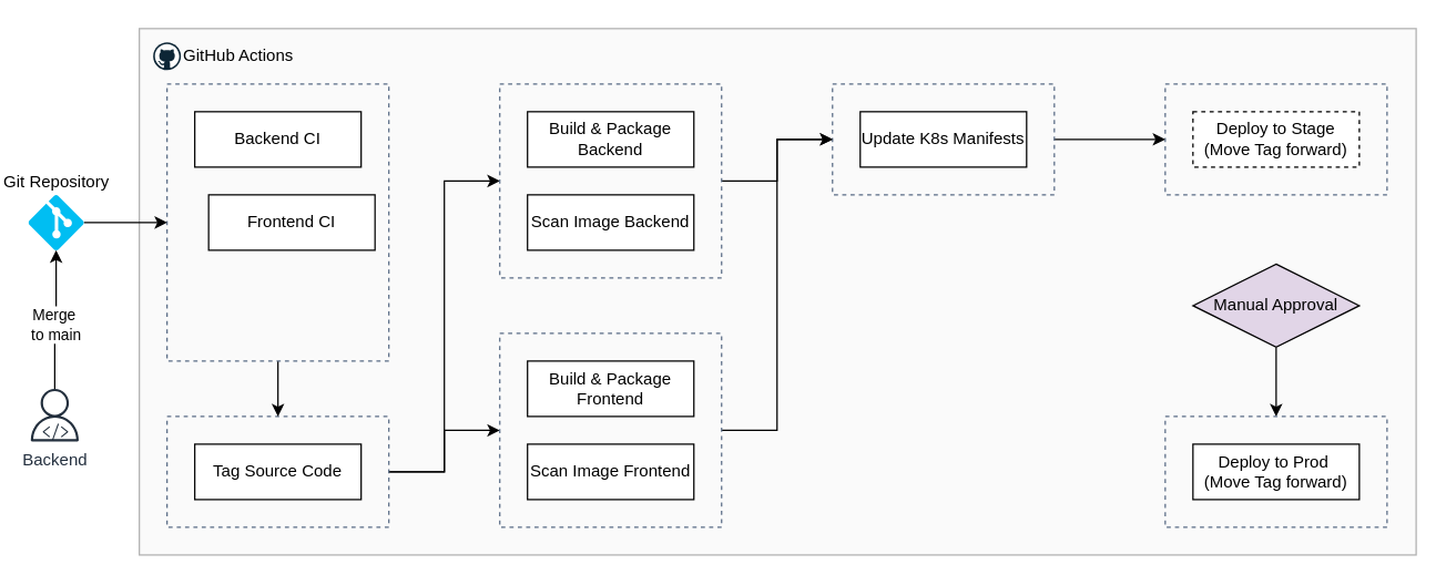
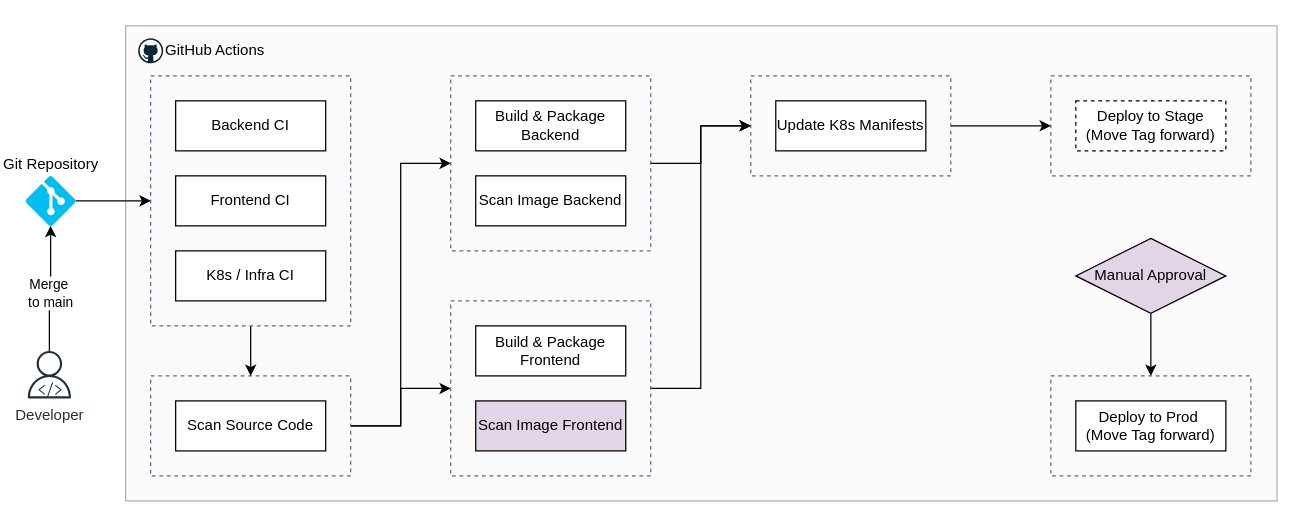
- <mxCell id="22" value="Frontend CI" style="rounded=0;whiteSpace=wrap;html=1;" vertex="1" parent="1"><mxGeometry x="150" y="140" width="120" height="40" as="geometry" /></mxCell>
+ <mxCell id="22" value="Frontend CI" style="rounded=0;whiteSpace=wrap;html=1;" vertex="1" parent="1"><mxGeometry x="140" y="140" width="120" height="40" as="geometry" /></mxCell>
+ <mxCell id="23" value="K8s / Infra CI" style="rounded=0;whiteSpace=wrap;html=1;" vertex="1" parent="1"><mxGeometry x="140" y="200" width="120" height="40" as="geometry" /></mxCell>
- <mxCell id="14" value="Backend" style="sketch=0;outlineConnect=0;fontColor=#232F3E;gradientColor=none;fillColor=#232F3D;strokeColor=none;dashed=0;verticalLabelPosition=bottom;verticalAlign=top;align=center;html=1;fontSize=12;fontStyle=0;aspect=fixed;pointerEvents=1;shape=mxgraph.aws4.user;" vertex="1" parent="13"><mxGeometry width="38" height="38" as="geometry" /></mxCell>
+ <mxCell id="14" value="Developer" style="sketch=0;outlineConnect=0;fontColor=#232F3E;gradientColor=none;fillColor=#232F3D;strokeColor=none;dashed=0;verticalLabelPosition=bottom;verticalAlign=top;align=center;html=1;fontSize=12;fontStyle=0;aspect=fixed;pointerEvents=1;shape=mxgraph.aws4.user;" vertex="1" parent="13"><mxGeometry width="38" height="38" as="geometry" /></mxCell>
- <mxCell id="24" value="Tag Source Code" style="rounded=0;whiteSpace=wrap;html=1;" vertex="1" parent="1"><mxGeometry x="140" y="320" width="120" height="40" as="geometry" /></mxCell>
+ <mxCell id="24" value="Scan Source Code" style="rounded=0;whiteSpace=wrap;html=1;" vertex="1" parent="1"><mxGeometry x="140" y="320" width="120" height="40" as="geometry" /></mxCell>
- <mxCell id="32" value="Scan Image Frontend" style="rounded=0;whiteSpace=wrap;html=1;" vertex="1" parent="1"><mxGeometry x="380" y="320" width="120" height="40" as="geometry" /></mxCell>
+ <mxCell id="32" value="Scan Image Frontend" style="rounded=0;whiteSpace=wrap;html=1;fillColor=#e1d5e7;" vertex="1" parent="1"><mxGeometry x="380" y="320" width="120" height="40" as="geometry" /></mxCell>
